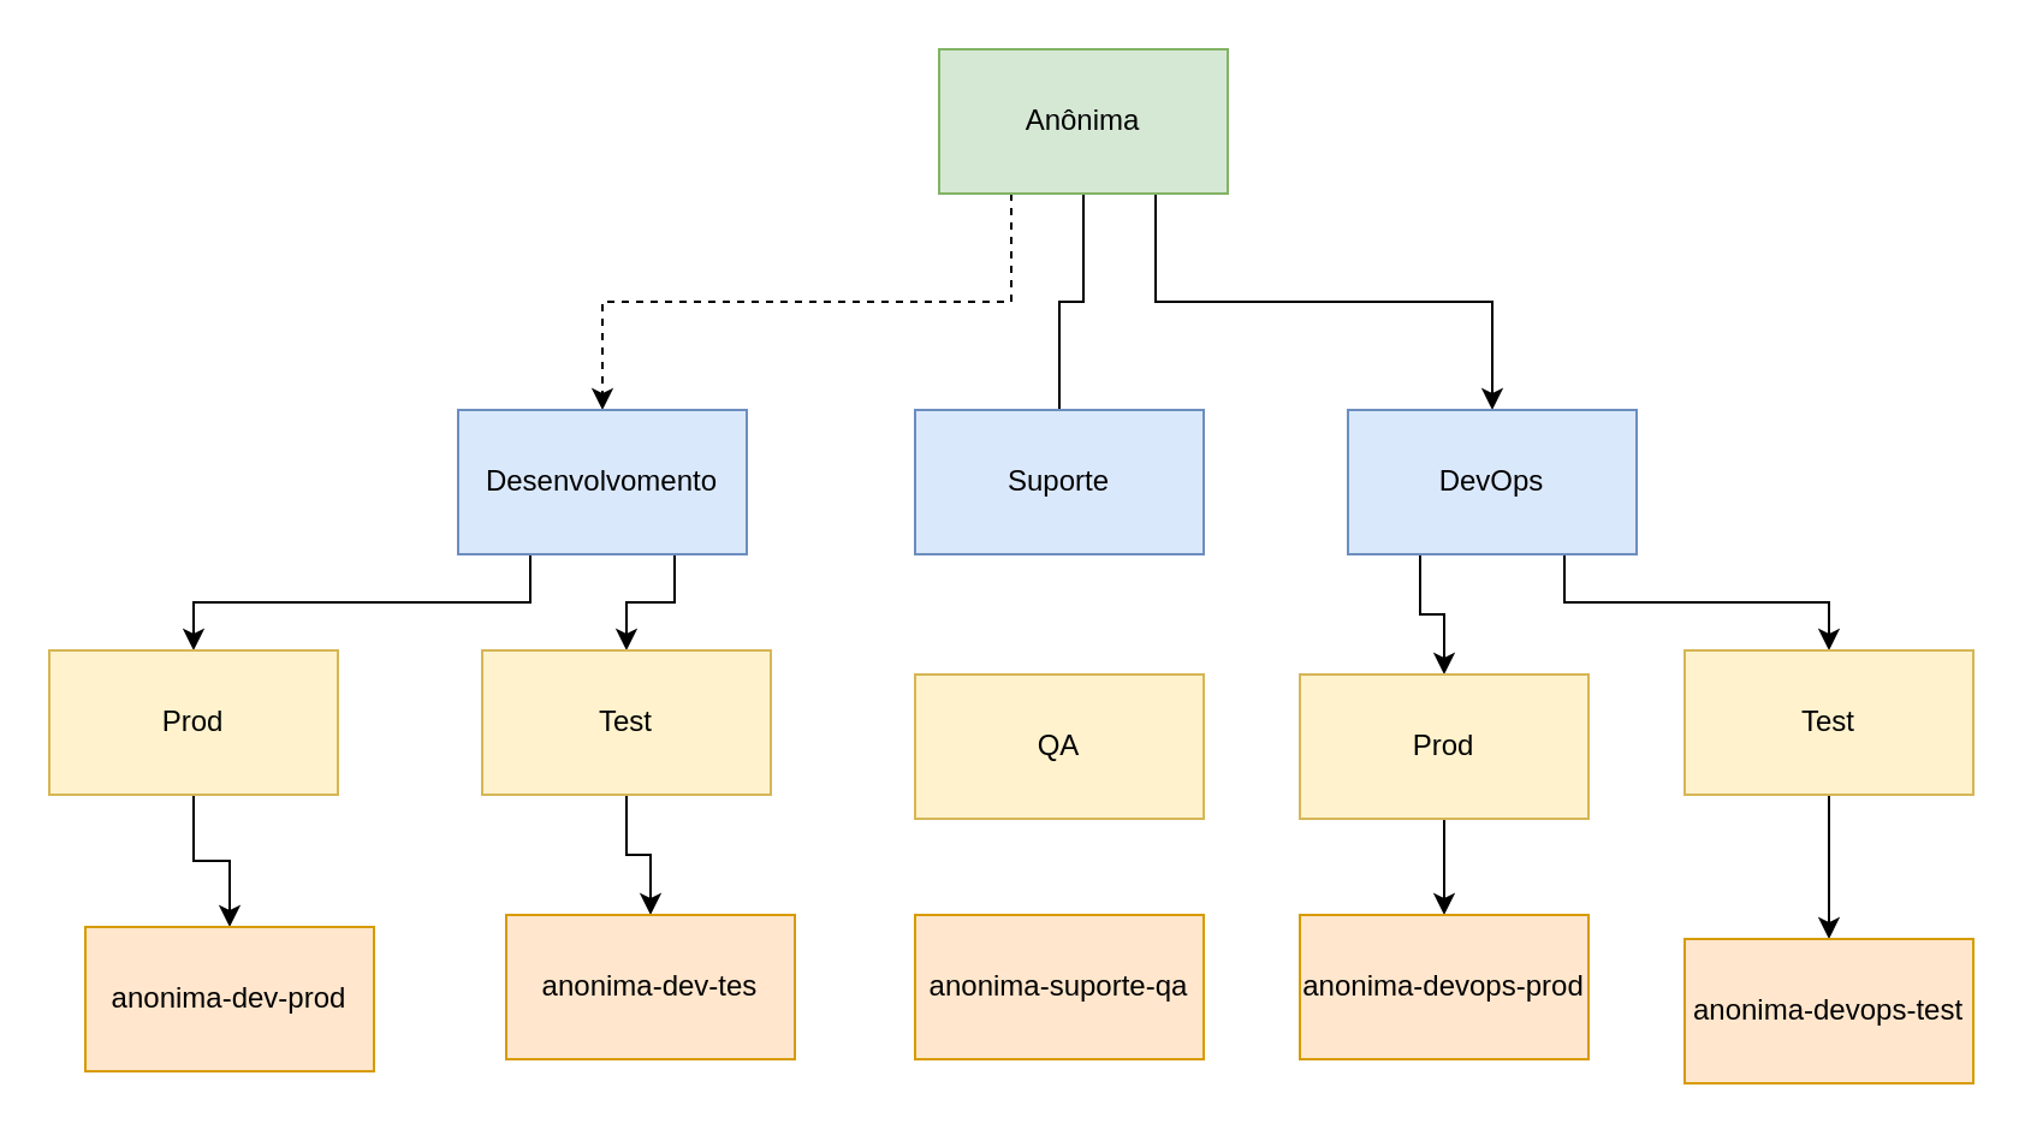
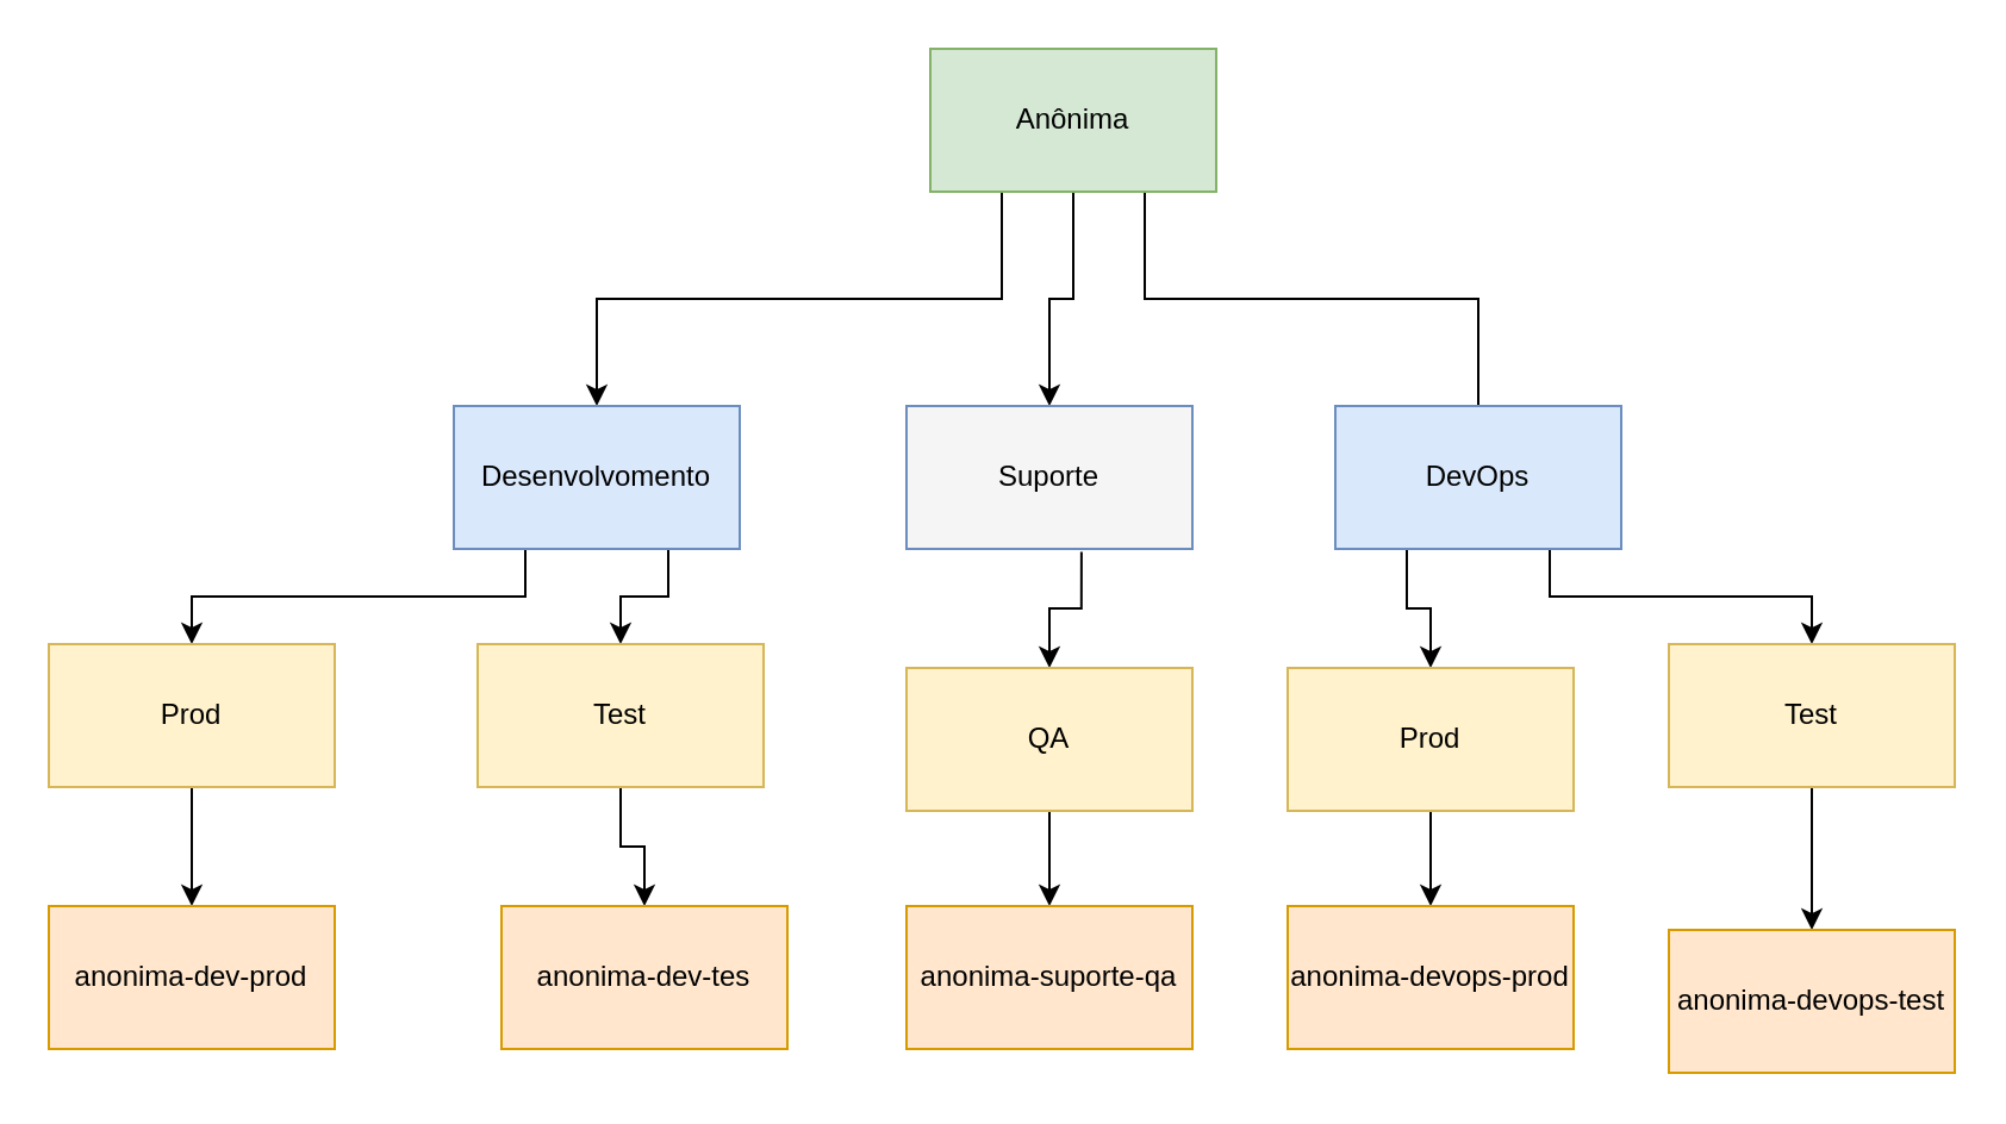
- <mxCell id="4" style="edgeStyle=orthogonalEdgeStyle;rounded=0;orthogonalLoop=1;jettySize=auto;html=1;exitX=0.25;exitY=1;exitDx=0;exitDy=0;entryX=0.5;entryY=0;entryDx=0;entryDy=0;dashed=1;" edge="1" parent="1" source="5" target="8"><mxGeometry relative="1" as="geometry" /></mxCell>
+ <mxCell id="4" style="edgeStyle=orthogonalEdgeStyle;rounded=0;orthogonalLoop=1;jettySize=auto;html=1;exitX=0.25;exitY=1;exitDx=0;exitDy=0;entryX=0.5;entryY=0;entryDx=0;entryDy=0;" edge="1" parent="1" source="5" target="8"><mxGeometry relative="1" as="geometry" /></mxCell>
- <mxCell id="2" style="edgeStyle=orthogonalEdgeStyle;rounded=0;orthogonalLoop=1;jettySize=auto;html=1;exitX=0.75;exitY=1;exitDx=0;exitDy=0;entryX=0.5;entryY=0;entryDx=0;entryDy=0;" edge="1" parent="1" source="5" target="13"><mxGeometry relative="1" as="geometry" /></mxCell>
+ <mxCell id="2" style="edgeStyle=orthogonalEdgeStyle;rounded=0;orthogonalLoop=1;jettySize=auto;html=1;exitX=0.75;exitY=1;exitDx=0;exitDy=0;entryX=0.5;entryY=0;entryDx=0;entryDy=0;endArrow=none;" edge="1" parent="1" source="5" target="13"><mxGeometry relative="1" as="geometry" /></mxCell>
- <mxCell id="3" style="edgeStyle=orthogonalEdgeStyle;rounded=0;orthogonalLoop=1;jettySize=auto;html=1;exitX=0.5;exitY=1;exitDx=0;exitDy=0;entryX=0.5;entryY=0;entryDx=0;entryDy=0;endArrow=none;" edge="1" parent="1" source="5" target="10"><mxGeometry relative="1" as="geometry" /></mxCell>
+ <mxCell id="3" style="edgeStyle=orthogonalEdgeStyle;rounded=0;orthogonalLoop=1;jettySize=auto;html=1;exitX=0.5;exitY=1;exitDx=0;exitDy=0;entryX=0.5;entryY=0;entryDx=0;entryDy=0;" edge="1" parent="1" source="5" target="10"><mxGeometry relative="1" as="geometry" /></mxCell>
- <mxCell id="10" value="Suporte" style="rounded=0;whiteSpace=wrap;html=1;fillColor=#dae8fc;strokeColor=#6c8ebf;" vertex="1" parent="1"><mxGeometry x="380" y="170" width="120" height="60" as="geometry" /></mxCell>
+ <mxCell id="10" value="Suporte" style="rounded=0;whiteSpace=wrap;html=1;fillColor=#f5f5f5;strokeColor=#6c8ebf;" vertex="1" parent="1"><mxGeometry x="380" y="170" width="120" height="60" as="geometry" /></mxCell>
+ <mxCell id="9" style="edgeStyle=orthogonalEdgeStyle;rounded=0;orthogonalLoop=1;jettySize=auto;html=1;exitX=0.612;exitY=1.02;exitDx=0;exitDy=0;exitPerimeter=0;" edge="1" parent="1" source="10" target="15"><mxGeometry relative="1" as="geometry" /></mxCell>
+ <mxCell id="14" style="edgeStyle=orthogonalEdgeStyle;rounded=0;orthogonalLoop=1;jettySize=auto;html=1;exitX=0.5;exitY=1;exitDx=0;exitDy=0;" edge="1" parent="1" source="15" target="26"><mxGeometry relative="1" as="geometry" /></mxCell>
- <mxCell id="24" value="anonima-dev-prod" style="rounded=0;whiteSpace=wrap;html=1;fillColor=#ffe6cc;strokeColor=#d79b00;" vertex="1" parent="1"><mxGeometry x="35" y="385" width="120" height="60" as="geometry" /></mxCell>
+ <mxCell id="24" value="anonima-dev-prod" style="rounded=0;whiteSpace=wrap;html=1;fillColor=#ffe6cc;strokeColor=#d79b00;" vertex="1" parent="1"><mxGeometry x="20" y="380" width="120" height="60" as="geometry" /></mxCell>
